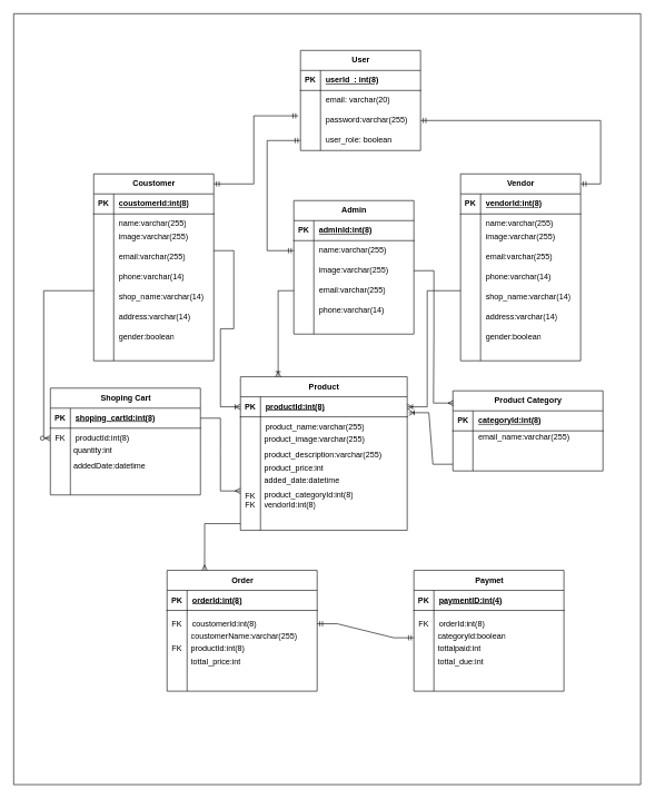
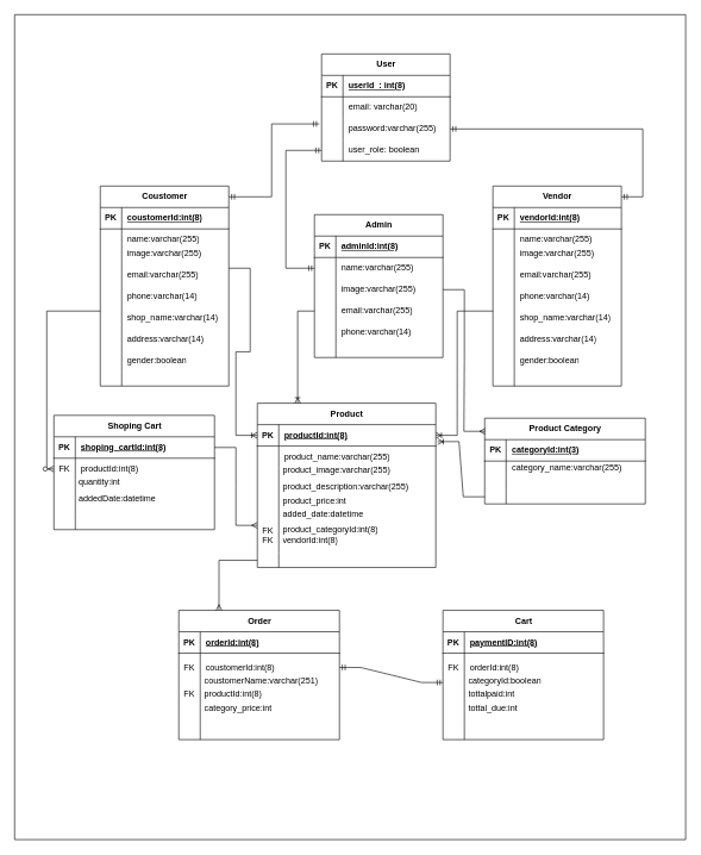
- <mxCell id="92" value="categoryId:int(8)" style="shape=partialRectangle;connectable=0;fillColor=none;top=0;left=0;bottom=0;right=0;align=left;spacingLeft=6;fontStyle=5;overflow=hidden;whiteSpace=wrap;html=1;" parent="90" vertex="1"><mxGeometry x="30" width="195" height="30" as="geometry"><mxRectangle width="195" height="30" as="alternateBounds" /></mxGeometry></mxCell>
+ <mxCell id="92" value="categoryId:int(3)" style="shape=partialRectangle;connectable=0;fillColor=none;top=0;left=0;bottom=0;right=0;align=left;spacingLeft=6;fontStyle=5;overflow=hidden;whiteSpace=wrap;html=1;" parent="90" vertex="1"><mxGeometry x="30" width="195" height="30" as="geometry"><mxRectangle width="195" height="30" as="alternateBounds" /></mxGeometry></mxCell>
- <mxCell id="95" value="email_name:varchar(255)" style="shape=partialRectangle;connectable=0;fillColor=none;top=0;left=0;bottom=0;right=0;align=left;spacingLeft=6;overflow=hidden;whiteSpace=wrap;html=1;" parent="93" vertex="1"><mxGeometry x="30" width="195" height="20" as="geometry"><mxRectangle width="195" height="20" as="alternateBounds" /></mxGeometry></mxCell>
+ <mxCell id="95" value="category_name:varchar(255)" style="shape=partialRectangle;connectable=0;fillColor=none;top=0;left=0;bottom=0;right=0;align=left;spacingLeft=6;overflow=hidden;whiteSpace=wrap;html=1;" parent="93" vertex="1"><mxGeometry x="30" width="195" height="20" as="geometry"><mxRectangle width="195" height="20" as="alternateBounds" /></mxGeometry></mxCell>
- <mxCell id="133" value="Paymet" style="shape=table;startSize=30;container=1;collapsible=1;childLayout=tableLayout;fixedRows=1;rowLines=0;fontStyle=1;align=center;resizeLast=1;html=1;" parent="1" vertex="1"><mxGeometry x="620" y="854" width="225" height="181" as="geometry"><mxRectangle x="100" y="270" width="80" height="30" as="alternateBounds" /></mxGeometry></mxCell>
+ <mxCell id="133" value="Cart" style="shape=table;startSize=30;container=1;collapsible=1;childLayout=tableLayout;fixedRows=1;rowLines=0;fontStyle=1;align=center;resizeLast=1;html=1;" parent="1" vertex="1"><mxGeometry x="620" y="854" width="225" height="181" as="geometry"><mxRectangle x="100" y="270" width="80" height="30" as="alternateBounds" /></mxGeometry></mxCell>
- <mxCell id="136" value="paymentID:int(4)" style="shape=partialRectangle;connectable=0;fillColor=none;top=0;left=0;bottom=0;right=0;align=left;spacingLeft=6;fontStyle=5;overflow=hidden;whiteSpace=wrap;html=1;" parent="134" vertex="1"><mxGeometry x="30" width="195" height="30" as="geometry"><mxRectangle width="195" height="30" as="alternateBounds" /></mxGeometry></mxCell>
+ <mxCell id="136" value="paymentID:int(8)" style="shape=partialRectangle;connectable=0;fillColor=none;top=0;left=0;bottom=0;right=0;align=left;spacingLeft=6;fontStyle=5;overflow=hidden;whiteSpace=wrap;html=1;" parent="134" vertex="1"><mxGeometry x="30" width="195" height="30" as="geometry"><mxRectangle width="195" height="30" as="alternateBounds" /></mxGeometry></mxCell>
- <mxCell id="130" value="coustomerName:varchar(255)" style="shape=partialRectangle;connectable=0;fillColor=none;top=0;left=0;bottom=0;right=0;align=left;spacingLeft=6;overflow=hidden;whiteSpace=wrap;html=1;" parent="1" vertex="1"><mxGeometry x="278" y="938" width="172" height="30" as="geometry"><mxRectangle width="150" height="30" as="alternateBounds" /></mxGeometry></mxCell>
+ <mxCell id="130" value="coustomerName:varchar(251)" style="shape=partialRectangle;connectable=0;fillColor=none;top=0;left=0;bottom=0;right=0;align=left;spacingLeft=6;overflow=hidden;whiteSpace=wrap;html=1;" parent="1" vertex="1"><mxGeometry x="278" y="938" width="172" height="30" as="geometry"><mxRectangle width="150" height="30" as="alternateBounds" /></mxGeometry></mxCell>
- <mxCell id="132" value="tottal_price:int" style="shape=partialRectangle;connectable=0;fillColor=none;top=0;left=0;bottom=0;right=0;align=left;spacingLeft=6;overflow=hidden;whiteSpace=wrap;html=1;" parent="1" vertex="1"><mxGeometry x="278" y="977" width="150" height="30" as="geometry"><mxRectangle width="150" height="30" as="alternateBounds" /></mxGeometry></mxCell>
+ <mxCell id="132" value="category_price:int" style="shape=partialRectangle;connectable=0;fillColor=none;top=0;left=0;bottom=0;right=0;align=left;spacingLeft=6;overflow=hidden;whiteSpace=wrap;html=1;" parent="1" vertex="1"><mxGeometry x="278" y="977" width="150" height="30" as="geometry"><mxRectangle width="150" height="30" as="alternateBounds" /></mxGeometry></mxCell>
